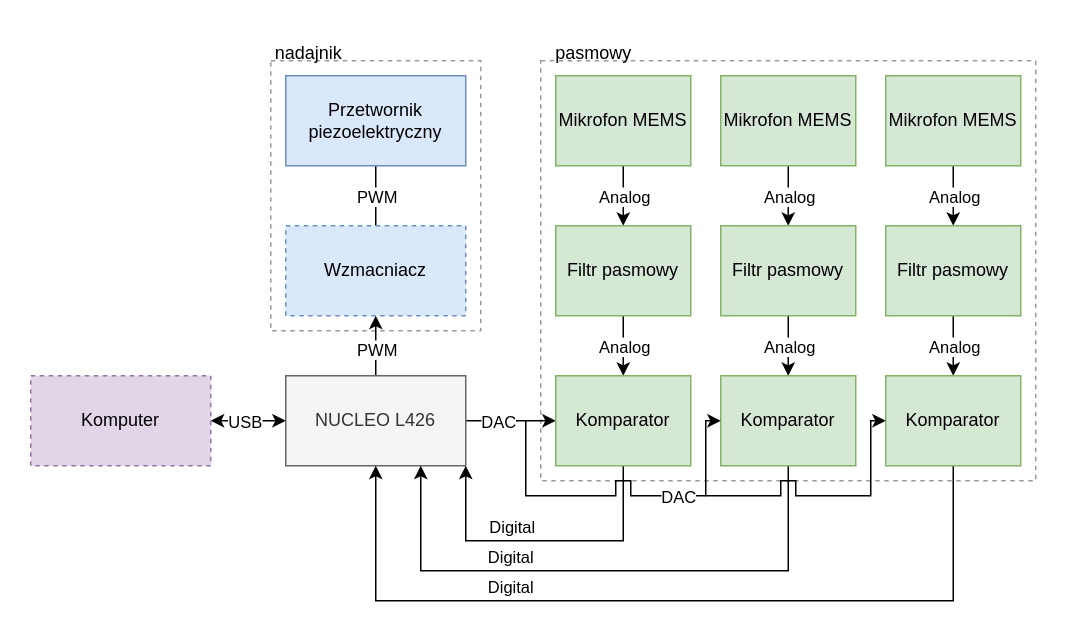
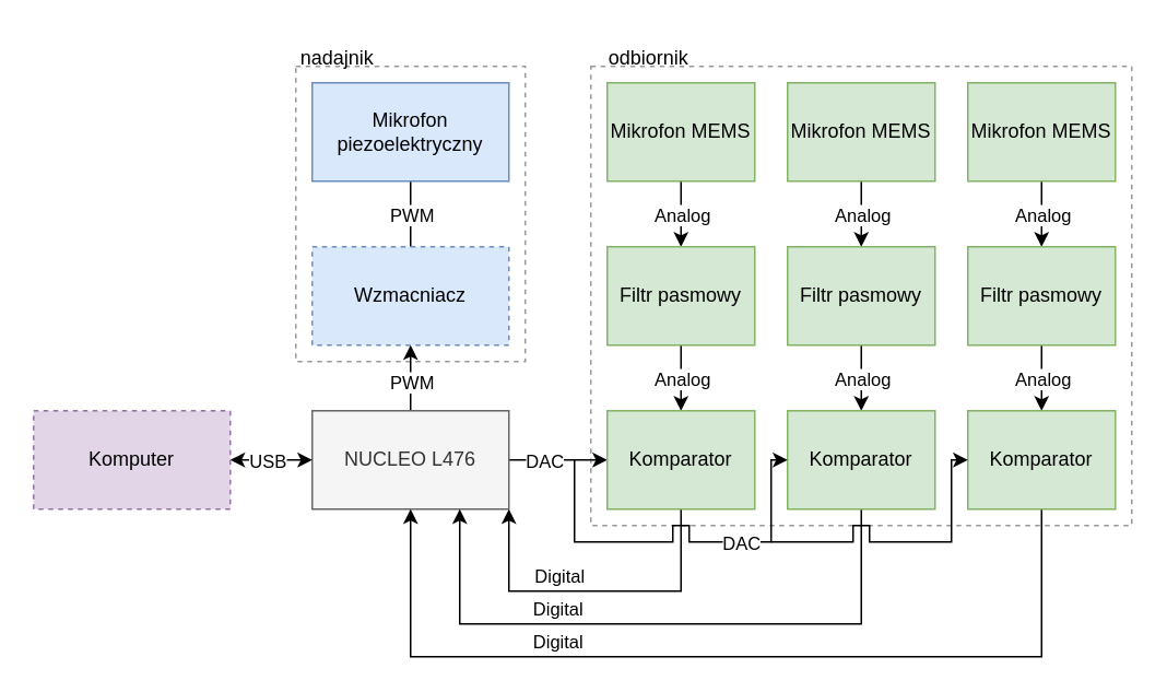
- <mxCell id="25" value="pasmowy" style="text;html=1;align=center;verticalAlign=middle;resizable=0;points=[];autosize=1;strokeColor=none;fillColor=none;" vertex="1" parent="1"><mxGeometry x="360" y="20" width="70" height="30" as="geometry" /></mxCell>
+ <mxCell id="25" value="odbiornik" style="text;html=1;align=center;verticalAlign=middle;resizable=0;points=[];autosize=1;strokeColor=none;fillColor=none;" vertex="1" parent="1"><mxGeometry x="360" y="20" width="70" height="30" as="geometry" /></mxCell>
- <mxCell id="24" value="Przetwornik piezoelektryczny" style="rounded=0;whiteSpace=wrap;html=1;fillColor=#dae8fc;strokeColor=#6c8ebf;" vertex="1" parent="1"><mxGeometry x="190" y="50" width="120" height="60" as="geometry" /></mxCell>
+ <mxCell id="24" value="Mikrofon piezoelektryczny" style="rounded=0;whiteSpace=wrap;html=1;fillColor=#dae8fc;strokeColor=#6c8ebf;" vertex="1" parent="1"><mxGeometry x="190" y="50" width="120" height="60" as="geometry" /></mxCell>
- <mxCell id="11" value="NUCLEO L426" style="rounded=0;whiteSpace=wrap;html=1;fillColor=#f5f5f5;fontColor=#333333;strokeColor=#666666;" vertex="1" parent="1"><mxGeometry x="190" y="250" width="120" height="60" as="geometry" /></mxCell>
+ <mxCell id="11" value="NUCLEO L476" style="rounded=0;whiteSpace=wrap;html=1;fillColor=#f5f5f5;fontColor=#333333;strokeColor=#666666;" vertex="1" parent="1"><mxGeometry x="190" y="250" width="120" height="60" as="geometry" /></mxCell>
